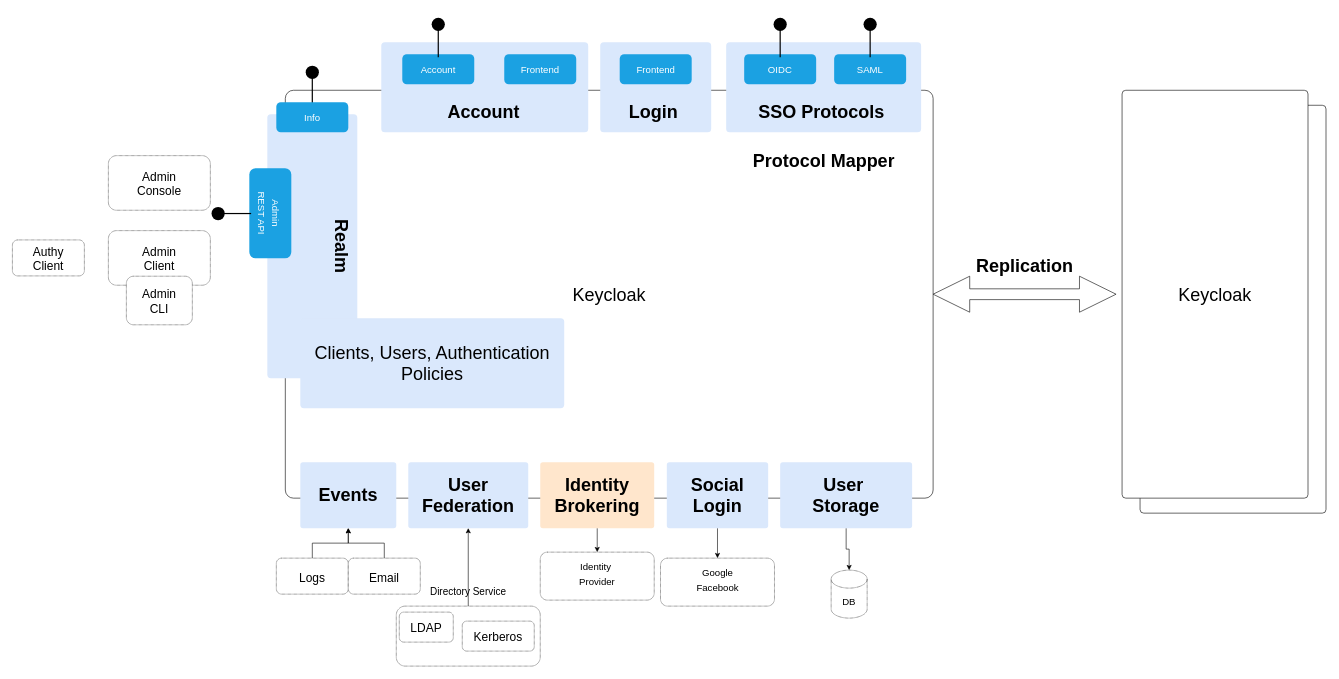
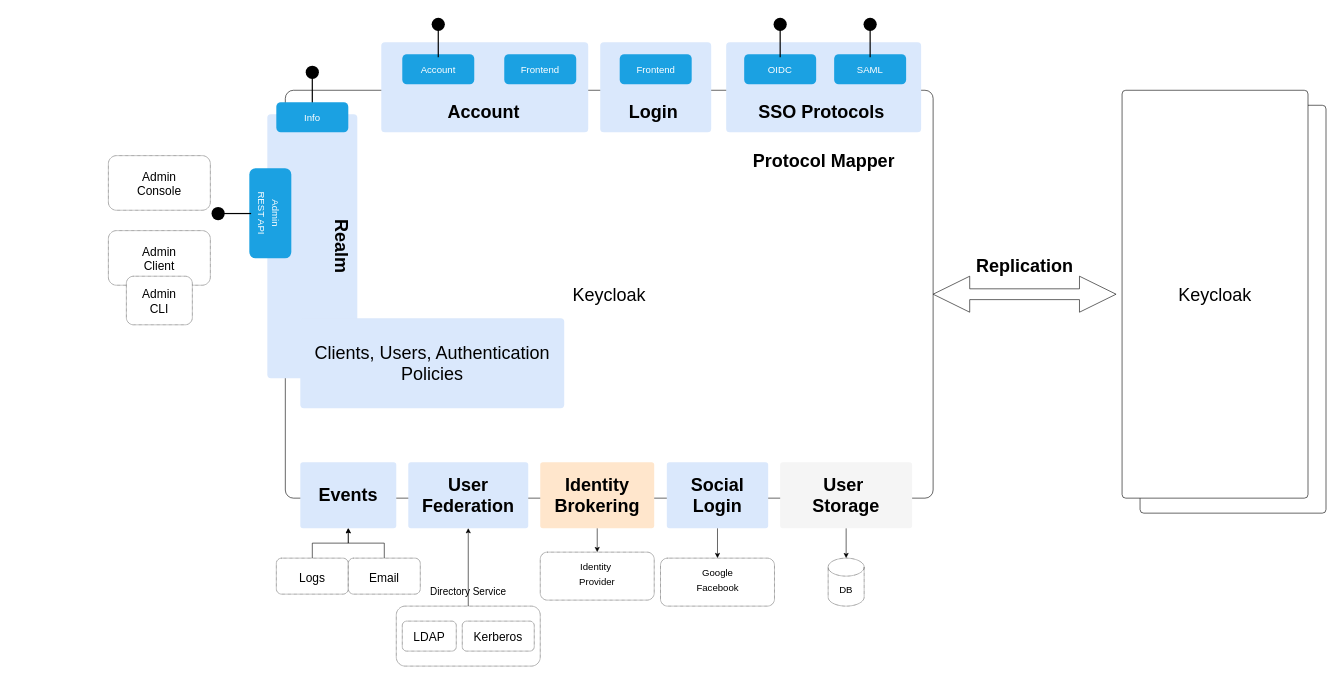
- <mxCell id="61" value="Authy&lt;br&gt;Client" style="rounded=1;whiteSpace=wrap;html=1;dashed=1;dashPattern=1 1;fontSize=20;strokeWidth=1;fillColor=default;" parent="1" vertex="1"><mxGeometry x="20" y="399.5" width="120" height="60" as="geometry" /></mxCell>
- <mxCell id="35" value="&lt;font style=&quot;font-size: 30px;&quot;&gt;&lt;b&gt;User&amp;nbsp;&lt;br&gt;Storage&lt;br&gt;&lt;/b&gt;&lt;/font&gt;" style="rounded=1;whiteSpace=wrap;html=1;rotation=0;fillColor=#dae8fc;strokeColor=none;arcSize=4;" parent="1" vertex="1"><mxGeometry x="1300" y="770" width="220" height="110" as="geometry" /></mxCell>
+ <mxCell id="35" value="&lt;font style=&quot;font-size: 30px;&quot;&gt;&lt;b&gt;User&amp;nbsp;&lt;br&gt;Storage&lt;br&gt;&lt;/b&gt;&lt;/font&gt;" style="rounded=1;whiteSpace=wrap;html=1;rotation=0;fillColor=#f5f5f5;strokeColor=none;arcSize=4;" parent="1" vertex="1"><mxGeometry x="1300" y="770" width="220" height="110" as="geometry" /></mxCell>
- <mxCell id="48" value="DB" style="shape=cylinder3;whiteSpace=wrap;html=1;boundedLbl=1;backgroundOutline=1;size=15;dashed=1;dashPattern=1 1;fontSize=16;strokeWidth=1;fillColor=default;" parent="1" vertex="1"><mxGeometry x="1385" y="950" width="60" height="80" as="geometry" /></mxCell>
+ <mxCell id="48" value="DB" style="shape=cylinder3;whiteSpace=wrap;html=1;boundedLbl=1;backgroundOutline=1;size=15;dashed=1;dashPattern=1 1;fontSize=16;strokeWidth=1;fillColor=default;" parent="1" vertex="1"><mxGeometry x="1380" y="930" width="60" height="80" as="geometry" /></mxCell>
- <mxCell id="44" value="&lt;font style=&quot;font-size: 20px;&quot;&gt;LDAP&lt;/font&gt;" style="rounded=1;whiteSpace=wrap;html=1;dashed=1;dashPattern=1 1;fontSize=20;strokeWidth=1;fillColor=default;" parent="1" vertex="1"><mxGeometry x="665" y="1020" width="90" height="50" as="geometry" /></mxCell>
+ <mxCell id="44" value="&lt;font style=&quot;font-size: 20px;&quot;&gt;LDAP&lt;/font&gt;" style="rounded=1;whiteSpace=wrap;html=1;dashed=1;dashPattern=1 1;fontSize=20;strokeWidth=1;fillColor=default;" parent="1" vertex="1"><mxGeometry x="670" y="1035" width="90" height="50" as="geometry" /></mxCell>
